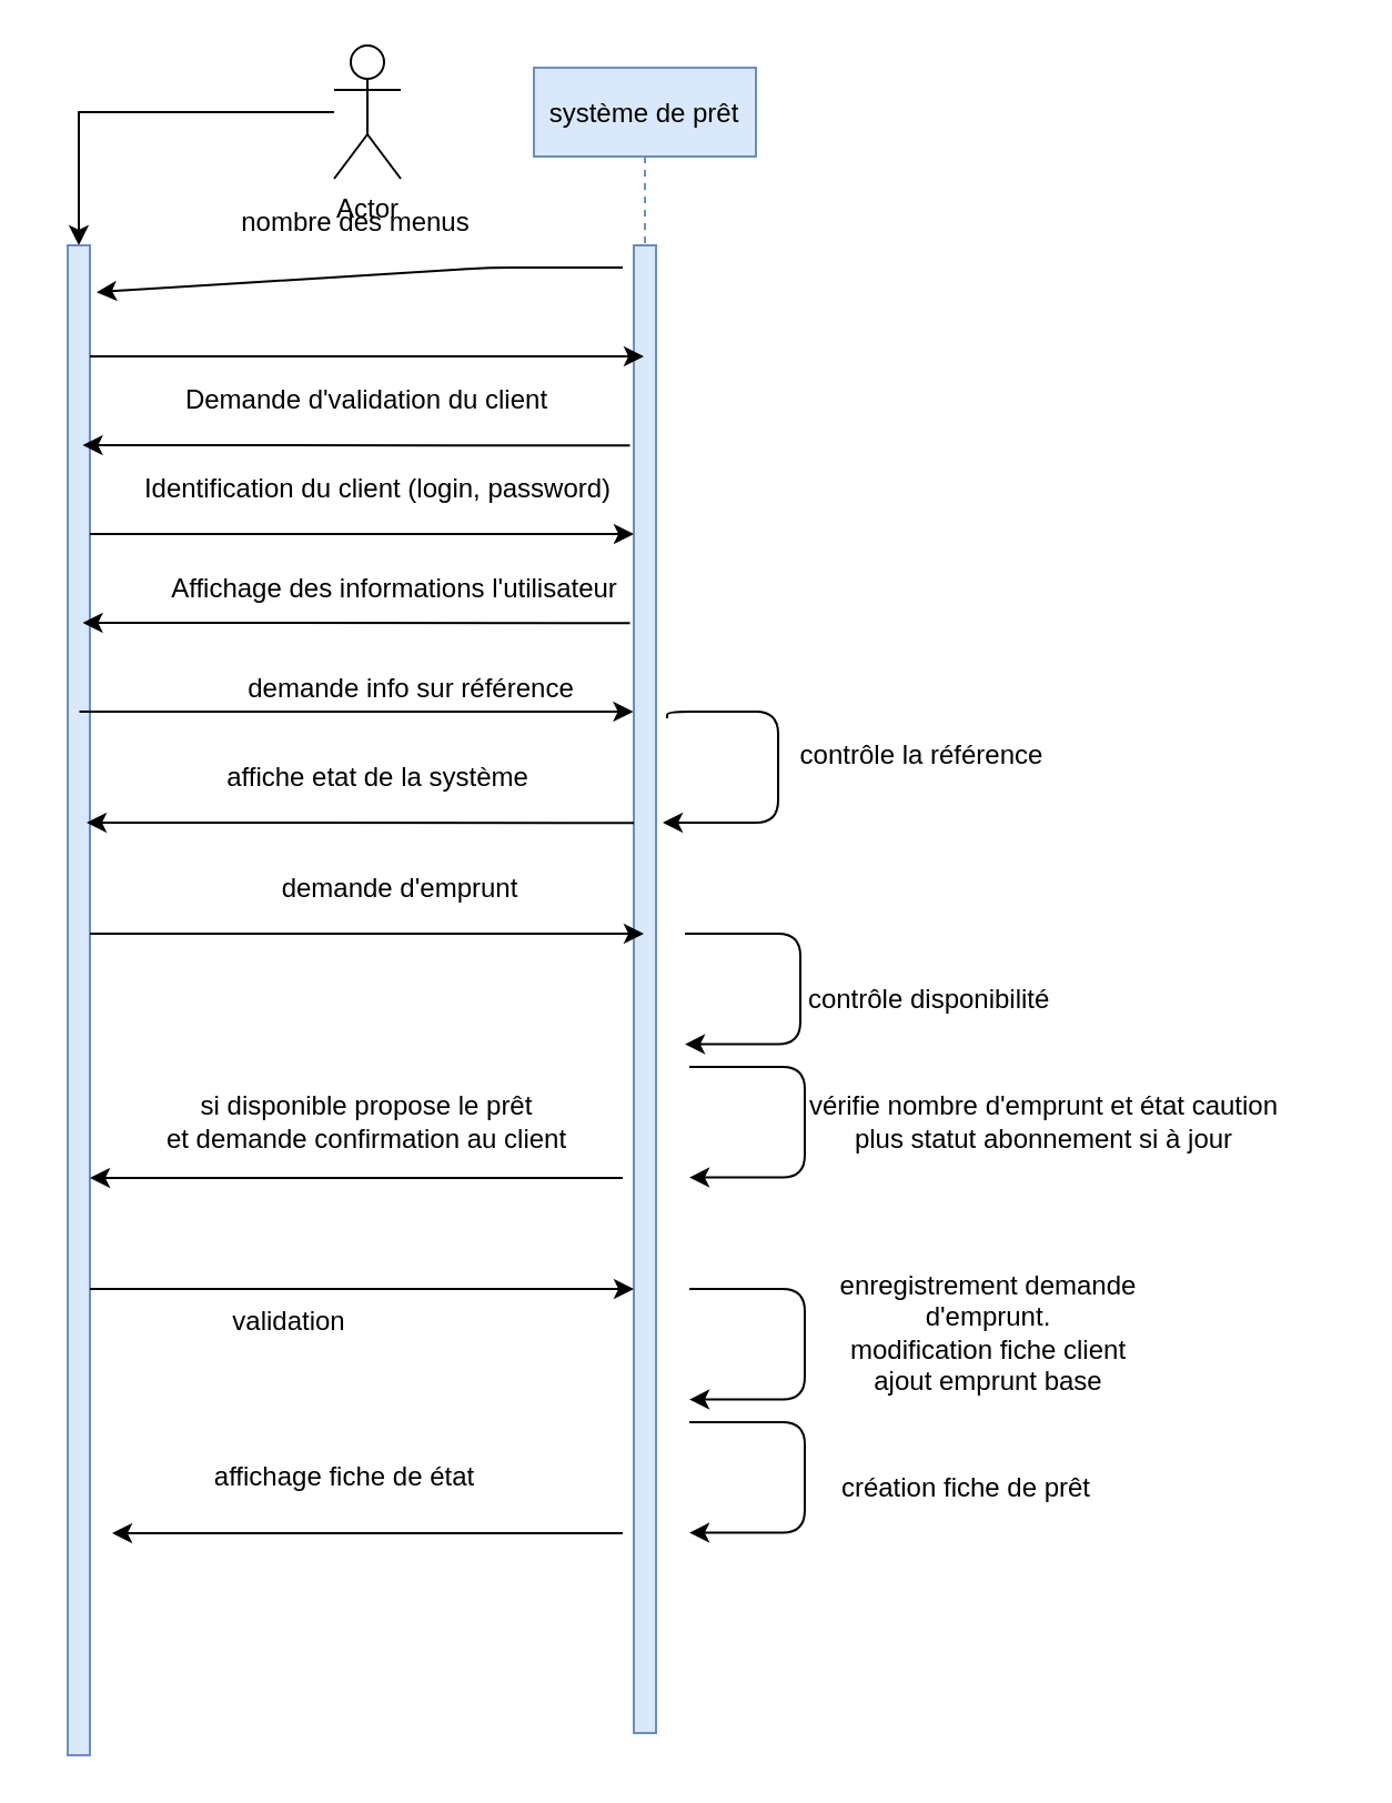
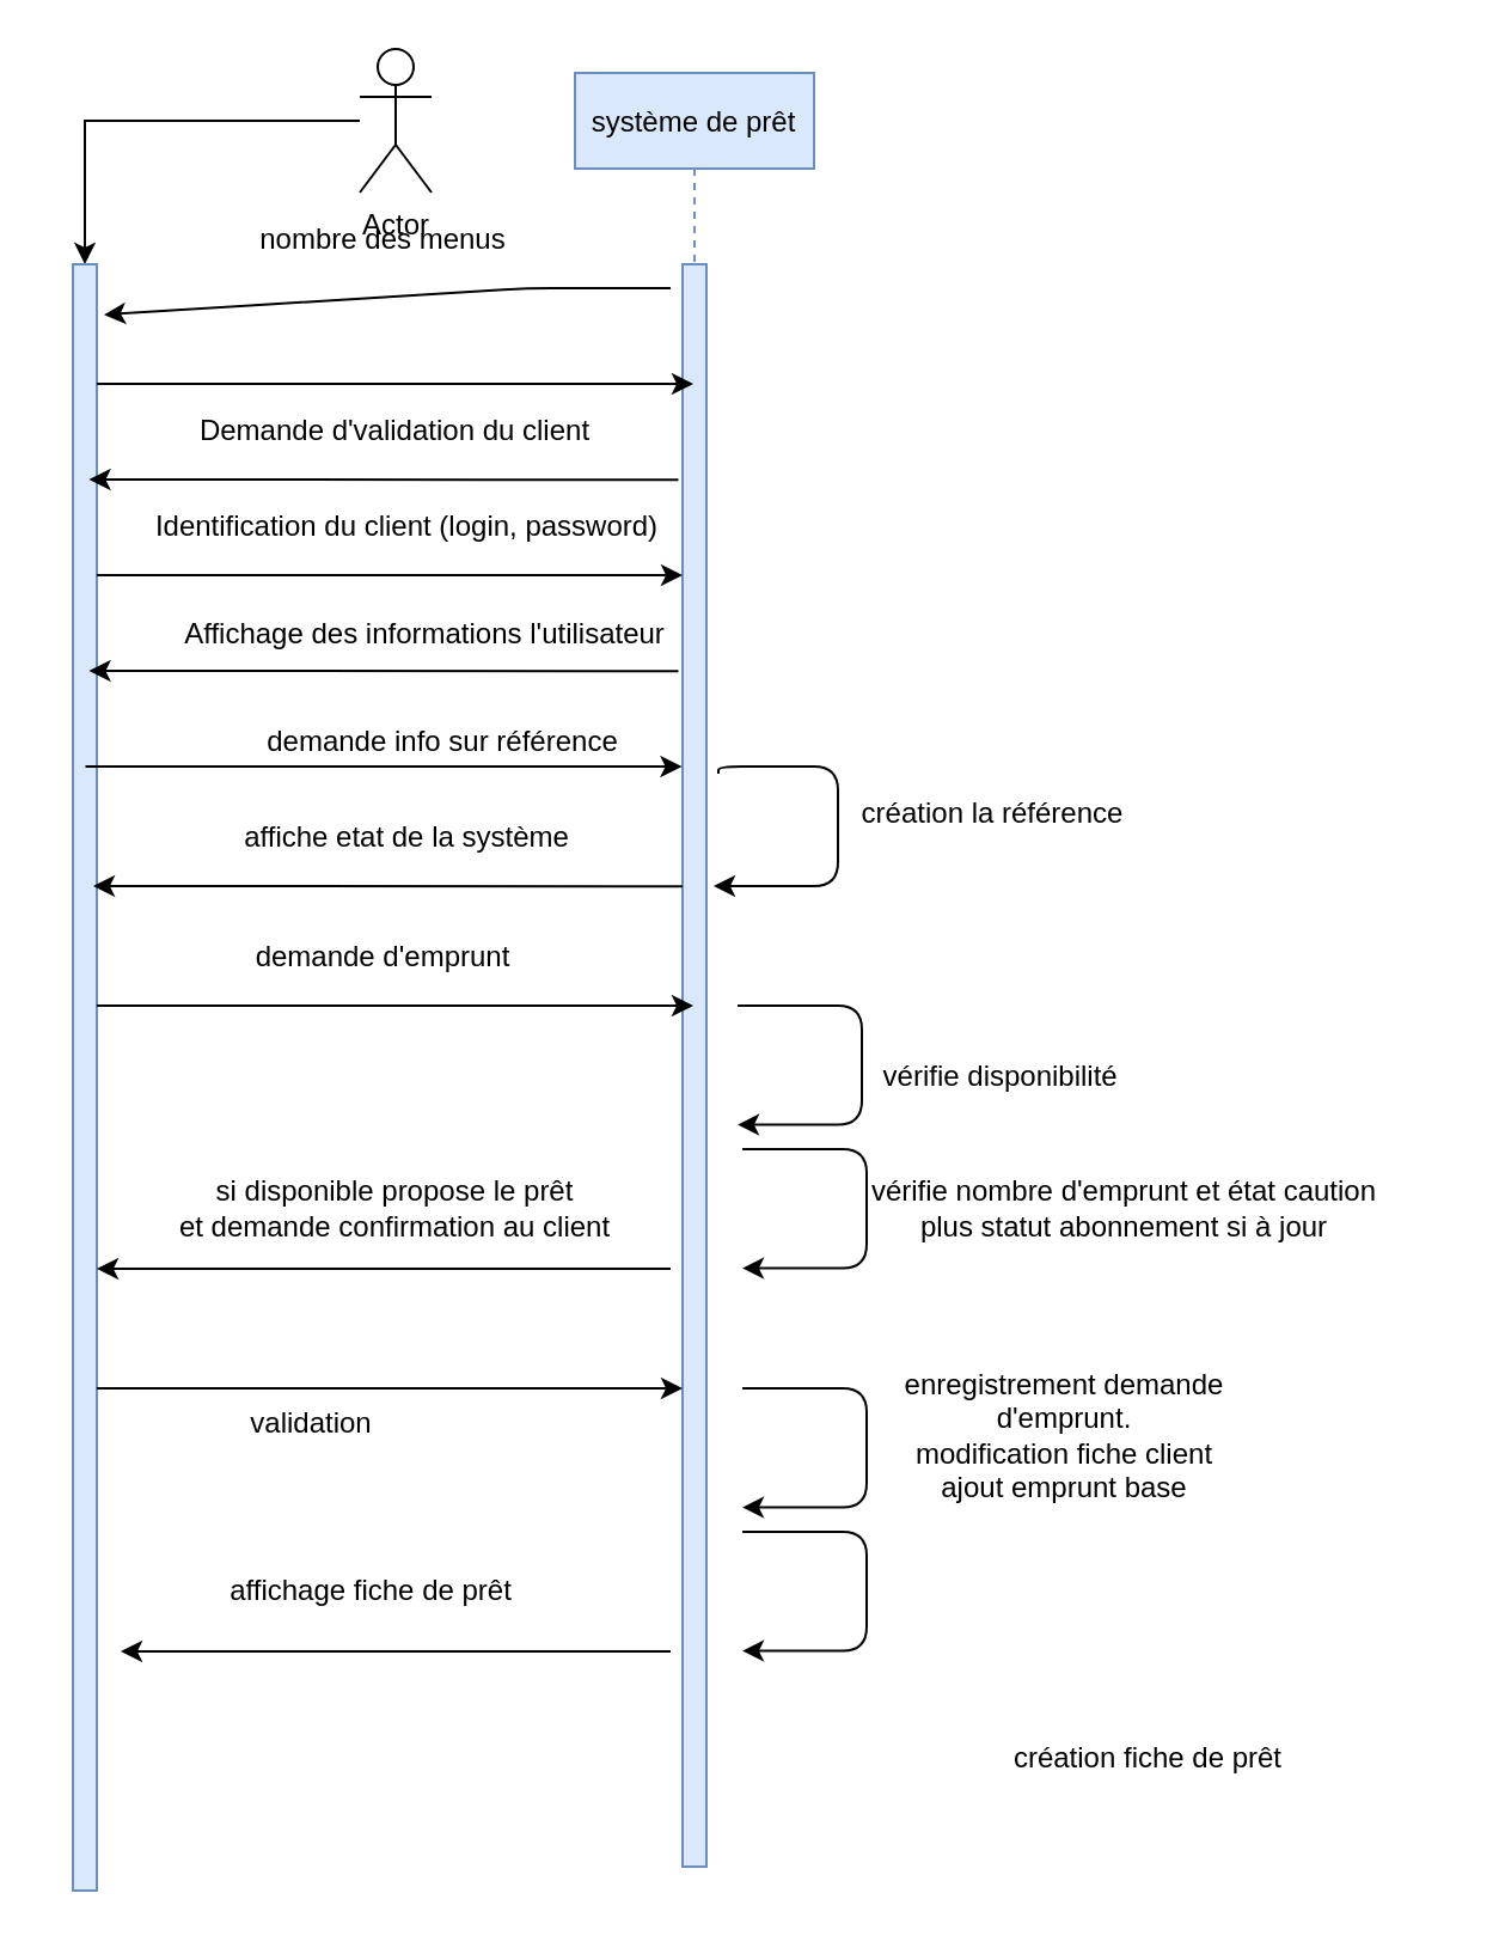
- <mxCell id="19" value="contrôle la référence" style="text;html=1;strokeColor=none;fillColor=none;align=center;verticalAlign=middle;whiteSpace=wrap;rounded=0;fontSize=12;" vertex="1" parent="1"><mxGeometry x="280" y="330" width="270" height="20" as="geometry" /></mxCell>
+ <mxCell id="19" value="création la référence" style="text;html=1;strokeColor=none;fillColor=none;align=center;verticalAlign=middle;whiteSpace=wrap;rounded=0;fontSize=12;" vertex="1" parent="1"><mxGeometry x="280" y="330" width="270" height="20" as="geometry" /></mxCell>
- <mxCell id="22" value="demande d'emprunt" style="text;html=1;strokeColor=none;fillColor=none;align=center;verticalAlign=middle;whiteSpace=wrap;rounded=0;fontSize=12;" vertex="1" parent="1"><mxGeometry x="85" y="390" width="190" height="20" as="geometry" /></mxCell>
+ <mxCell id="22" value="demande d'emprunt" style="text;html=1;strokeColor=none;fillColor=none;align=center;verticalAlign=middle;whiteSpace=wrap;rounded=0;fontSize=12;" vertex="1" parent="1"><mxGeometry x="65" y="390" width="190" height="20" as="geometry" /></mxCell>
- <mxCell id="26" value="contrôle disponibilité&amp;nbsp;" style="text;html=1;strokeColor=none;fillColor=none;align=center;verticalAlign=middle;whiteSpace=wrap;rounded=0;fontSize=12;" vertex="1" parent="1"><mxGeometry x="285" y="440" width="270" height="20" as="geometry" /></mxCell>
+ <mxCell id="26" value="vérifie disponibilité&amp;nbsp;" style="text;html=1;strokeColor=none;fillColor=none;align=center;verticalAlign=middle;whiteSpace=wrap;rounded=0;fontSize=12;" vertex="1" parent="1"><mxGeometry x="285" y="440" width="270" height="20" as="geometry" /></mxCell>
- <mxCell id="37" value="affichage fiche de état" style="text;html=1;strokeColor=none;fillColor=none;align=center;verticalAlign=middle;whiteSpace=wrap;rounded=0;fontSize=12;" vertex="1" parent="1"><mxGeometry x="50" y="650" width="210" height="30" as="geometry" /></mxCell>
+ <mxCell id="37" value="affichage fiche de prêt" style="text;html=1;strokeColor=none;fillColor=none;align=center;verticalAlign=middle;whiteSpace=wrap;rounded=0;fontSize=12;" vertex="1" parent="1"><mxGeometry x="50" y="650" width="210" height="30" as="geometry" /></mxCell>
- <mxCell id="35" value="création fiche de prêt" style="text;html=1;strokeColor=none;fillColor=none;align=center;verticalAlign=middle;whiteSpace=wrap;rounded=0;fontSize=12;" vertex="1" parent="1"><mxGeometry x="350" y="650" width="170" height="40" as="geometry" /></mxCell>
+ <mxCell id="35" value="création fiche de prêt" style="text;html=1;strokeColor=none;fillColor=none;align=center;verticalAlign=middle;whiteSpace=wrap;rounded=0;fontSize=12;" vertex="1" parent="1"><mxGeometry x="395" y="715" width="170" height="40" as="geometry" /></mxCell>
